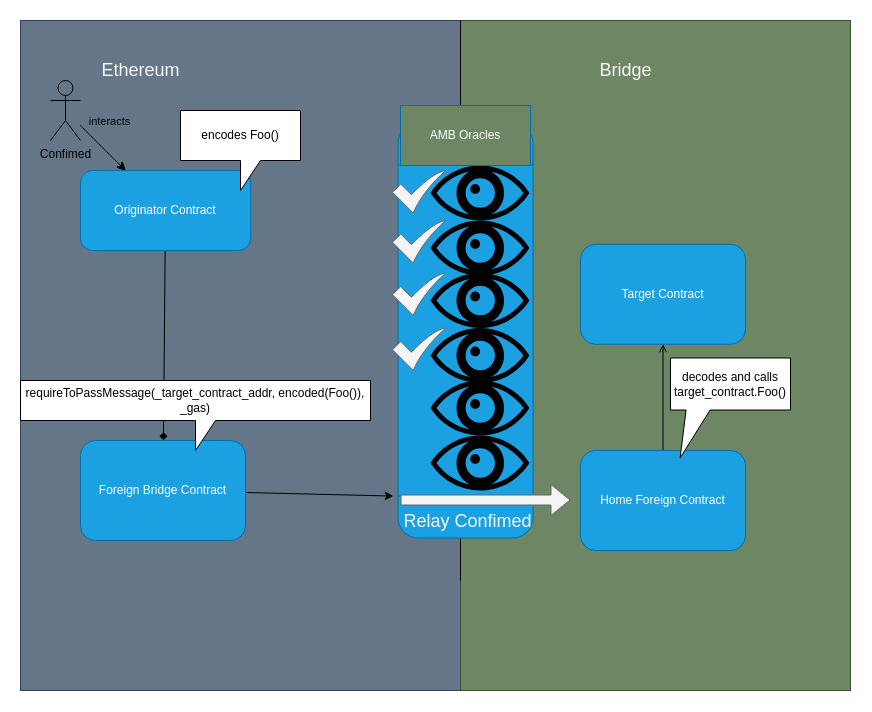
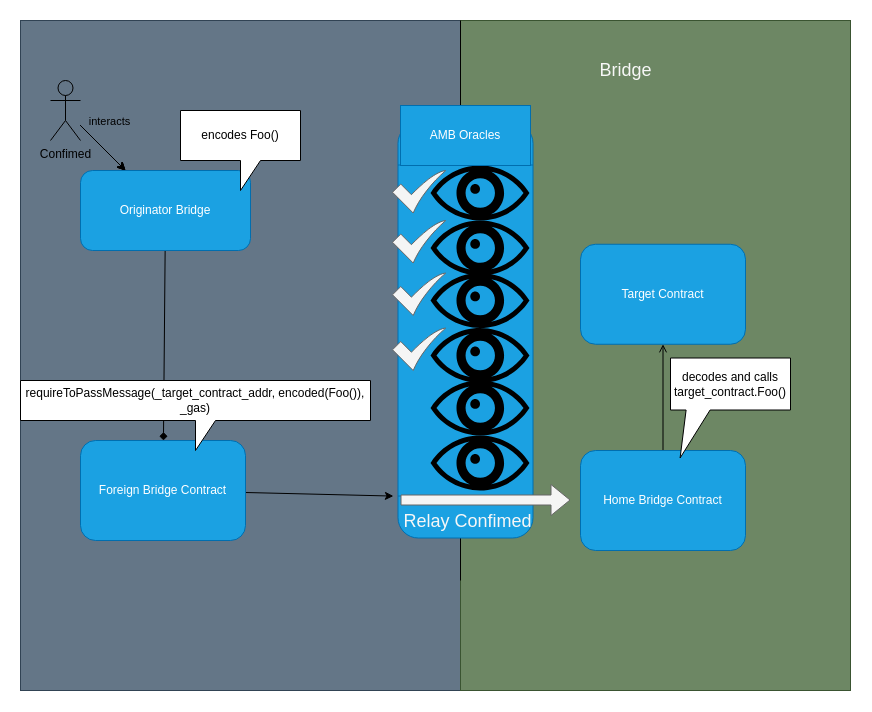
- <mxCell id="34" value="Ethereum" style="text;html=1;align=center;verticalAlign=middle;resizable=0;points=[];autosize=1;strokeColor=none;fillColor=none;fontSize=18;fontColor=#F7F7F7;" parent="1" vertex="1"><mxGeometry x="95" y="55" width="90" height="30" as="geometry" /></mxCell>
- <mxCell id="29" value="&lt;p style=&quot;line-height: 1.7&quot;&gt;AMB Oracles&lt;/p&gt;" style="rounded=0;whiteSpace=wrap;html=1;fontColor=#ffffff;fillColor=#6d8764;strokeColor=#006EAF;" parent="1" vertex="1"><mxGeometry x="400" y="105" width="130" height="60" as="geometry" /></mxCell>
+ <mxCell id="29" value="&lt;p style=&quot;line-height: 1.7&quot;&gt;AMB Oracles&lt;/p&gt;" style="rounded=0;whiteSpace=wrap;html=1;fontColor=#ffffff;fillColor=#1ba1e2;strokeColor=#006EAF;" parent="1" vertex="1"><mxGeometry x="400" y="105" width="130" height="60" as="geometry" /></mxCell>
- <mxCell id="11" value="Originator Contract" style="rounded=1;whiteSpace=wrap;html=1;fillColor=#1ba1e2;fontColor=#ffffff;strokeColor=#006EAF;" parent="1" vertex="1"><mxGeometry x="80" y="170" width="170" height="80" as="geometry" /></mxCell>
+ <mxCell id="11" value="Originator Bridge" style="rounded=1;whiteSpace=wrap;html=1;fillColor=#1ba1e2;fontColor=#ffffff;strokeColor=#006EAF;" parent="1" vertex="1"><mxGeometry x="80" y="170" width="170" height="80" as="geometry" /></mxCell>
- <mxCell id="31" value="Home Foreign Contract" style="rounded=1;whiteSpace=wrap;html=1;fillColor=#1ba1e2;strokeColor=#006EAF;fontColor=#ffffff;" parent="1" vertex="1"><mxGeometry x="580" y="450" width="165" height="100" as="geometry" /></mxCell>
+ <mxCell id="31" value="Home Bridge Contract" style="rounded=1;whiteSpace=wrap;html=1;fillColor=#1ba1e2;strokeColor=#006EAF;fontColor=#ffffff;" parent="1" vertex="1"><mxGeometry x="580" y="450" width="165" height="100" as="geometry" /></mxCell>
